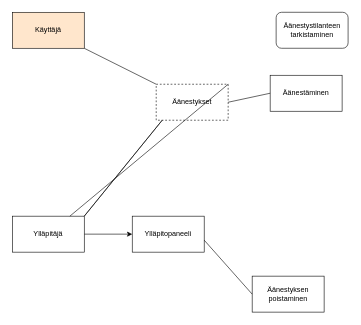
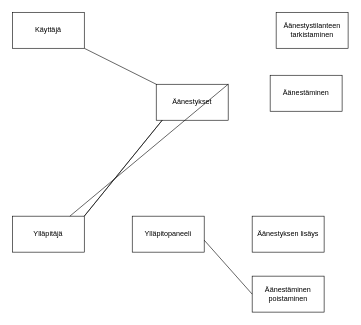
- <mxCell id="2" value="Käyttäjä" style="rounded=0;whiteSpace=wrap;html=1;fillColor=#ffe6cc;" vertex="1" parent="1"><mxGeometry x="20" y="20" width="120" height="60" as="geometry" /></mxCell>
+ <mxCell id="2" value="Käyttäjä" style="rounded=0;whiteSpace=wrap;html=1;" vertex="1" parent="1"><mxGeometry x="20" y="20" width="120" height="60" as="geometry" /></mxCell>
- <mxCell id="13" value="Äänestystilanteen tarkistaminen" style="whiteSpace=wrap;html=1;rounded=1;" vertex="1" parent="1"><mxGeometry x="460" y="20" width="120" height="60" as="geometry" /></mxCell>
+ <mxCell id="13" value="Äänestystilanteen tarkistaminen" style="rounded=0;whiteSpace=wrap;html=1;" vertex="1" parent="1"><mxGeometry x="460" y="20" width="120" height="60" as="geometry" /></mxCell>
- <mxCell id="15" value="" style="endArrow=none;html=1;rounded=0;exitX=1;exitY=0.5;exitDx=0;exitDy=0;entryX=0;entryY=0.5;entryDx=0;entryDy=0;" edge="1" parent="1" source="5" target="6"><mxGeometry width="50" height="50" relative="1" as="geometry"><mxPoint x="380" y="200" as="sourcePoint" /><mxPoint x="430" y="150" as="targetPoint" /></mxGeometry></mxCell>
- <mxCell id="5" value="Äänestykset" style="rounded=0;whiteSpace=wrap;html=1;dashed=1;" vertex="1" parent="1"><mxGeometry x="260" y="140" width="120" height="60" as="geometry" /></mxCell>
+ <mxCell id="5" value="Äänestykset" style="rounded=0;whiteSpace=wrap;html=1;" vertex="1" parent="1"><mxGeometry x="260" y="140" width="120" height="60" as="geometry" /></mxCell>
- <mxCell id="3" style="edgeStyle=orthogonalEdgeStyle;rounded=0;orthogonalLoop=1;jettySize=auto;html=1;exitX=1;exitY=0.5;exitDx=0;exitDy=0;entryX=0;entryY=0.5;entryDx=0;entryDy=0;" edge="1" parent="1" source="4" target="7"><mxGeometry relative="1" as="geometry" /></mxCell>
+ <mxCell id="9" value="Äänestyksen lisäys" style="rounded=0;whiteSpace=wrap;html=1;" vertex="1" parent="1"><mxGeometry x="420" y="360" width="120" height="60" as="geometry" /></mxCell>
- <mxCell id="8" value="Äänestyksen poistaminen" style="rounded=0;whiteSpace=wrap;html=1;" vertex="1" parent="1"><mxGeometry x="420" y="460" width="120" height="60" as="geometry" /></mxCell>
+ <mxCell id="8" value="Äänestäminen poistaminen" style="rounded=0;whiteSpace=wrap;html=1;" vertex="1" parent="1"><mxGeometry x="420" y="460" width="120" height="60" as="geometry" /></mxCell>
